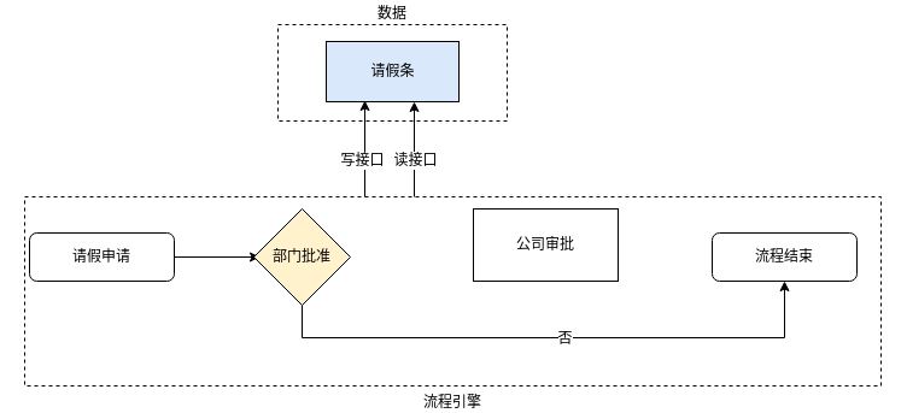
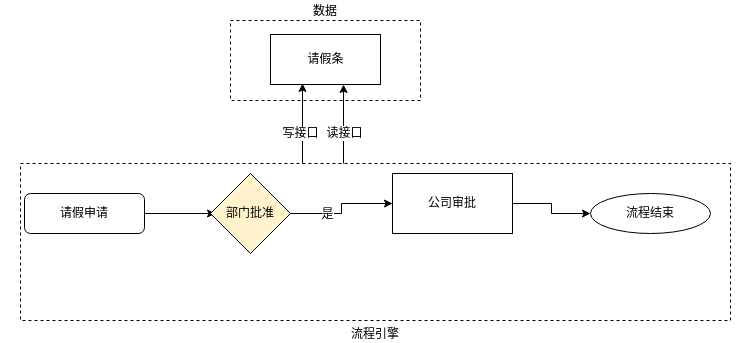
- <mxCell id="4" value="请假条" style="html=1;fillColor=#dae8fc;" vertex="1" parent="1"><mxGeometry x="270" y="34" width="110" height="50" as="geometry" /></mxCell>
+ <mxCell id="4" value="请假条" style="html=1;" vertex="1" parent="1"><mxGeometry x="270" y="34" width="110" height="50" as="geometry" /></mxCell>
+ <mxCell id="17" style="edgeStyle=orthogonalEdgeStyle;rounded=0;orthogonalLoop=1;jettySize=auto;html=1;exitX=1;exitY=0.5;exitDx=0;exitDy=0;entryX=0;entryY=0.5;entryDx=0;entryDy=0;" edge="1" parent="1" source="16" target="18"><mxGeometry relative="1" as="geometry"><mxPoint x="637" y="213" as="sourcePoint" /></mxGeometry></mxCell>
+ <mxCell id="6" style="edgeStyle=orthogonalEdgeStyle;rounded=0;orthogonalLoop=1;jettySize=auto;html=1;exitX=1;exitY=0.5;exitDx=0;exitDy=0;entryX=0;entryY=0.5;entryDx=0;entryDy=0;" edge="1" parent="1" source="10" target="16"><mxGeometry relative="1" as="geometry"><mxPoint x="570" y="213" as="targetPoint" /></mxGeometry></mxCell>
+ <mxCell id="7" value="是" style="text;html=1;resizable=0;points=[];align=center;verticalAlign=middle;labelBackgroundColor=#ffffff;" vertex="1" connectable="0" parent="6"><mxGeometry x="-0.733" y="2" relative="1" as="geometry"><mxPoint x="21" y="2" as="offset" /></mxGeometry></mxCell>
- <mxCell id="18" value="流程结束" style="rounded=1;whiteSpace=wrap;html=1;" vertex="1" parent="1"><mxGeometry x="590" y="193" width="120" height="40" as="geometry" /></mxCell>
+ <mxCell id="18" value="流程结束" style="ellipse;whiteSpace=wrap;html=1;" vertex="1" parent="1"><mxGeometry x="590" y="193" width="120" height="40" as="geometry" /></mxCell>
- <mxCell id="8" value="" style="edgeStyle=orthogonalEdgeStyle;rounded=0;orthogonalLoop=1;jettySize=auto;html=1;entryX=0.5;entryY=1;entryDx=0;entryDy=0;" edge="1" parent="1" source="10" target="18"><mxGeometry relative="1" as="geometry"><mxPoint x="760" y="240" as="targetPoint" /><Array as="points"><mxPoint x="250" y="280" /><mxPoint x="650" y="280" /></Array></mxGeometry></mxCell>
- <mxCell id="9" value="否" style="text;html=1;resizable=0;points=[];align=center;verticalAlign=middle;labelBackgroundColor=#ffffff;" vertex="1" connectable="0" parent="8"><mxGeometry x="-0.254" relative="1" as="geometry"><mxPoint x="67" as="offset" /></mxGeometry></mxCell>
